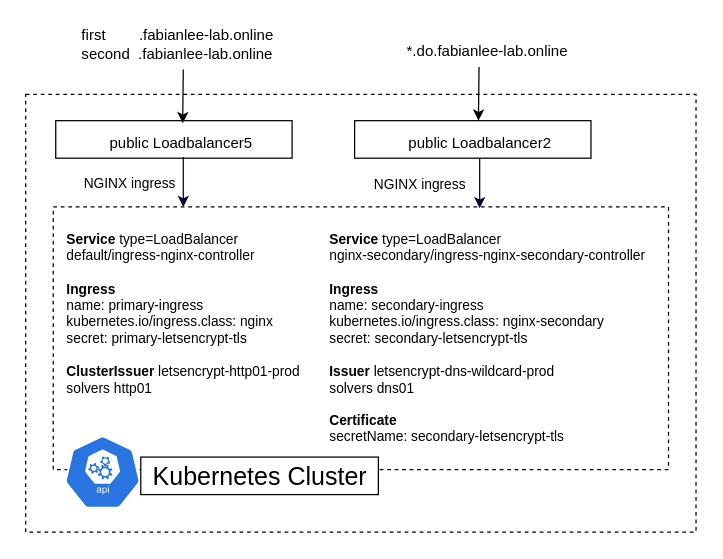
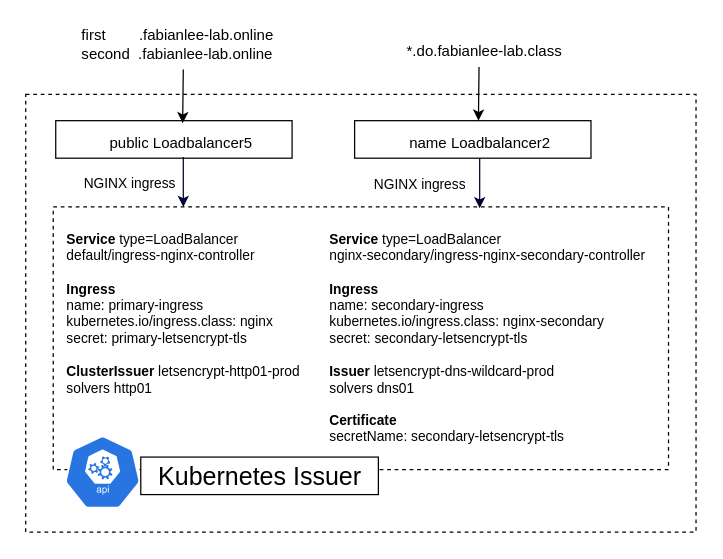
- <mxCell id="12" value="&lt;div&gt;*.do.fabianlee-lab.online&lt;/div&gt;" style="text;html=1;align=left;verticalAlign=middle;resizable=0;points=[];autosize=1;strokeColor=none;" vertex="1" parent="1"><mxGeometry x="322.5" y="31" width="140" height="20" as="geometry" /></mxCell>
+ <mxCell id="12" value="&lt;div&gt;*.do.fabianlee-lab.class&lt;/div&gt;" style="text;html=1;align=left;verticalAlign=middle;resizable=0;points=[];autosize=1;strokeColor=none;" vertex="1" parent="1"><mxGeometry x="322.5" y="31" width="140" height="20" as="geometry" /></mxCell>
- <mxCell id="11" value="public Loadbalancer2" style="text;html=1;align=center;verticalAlign=middle;resizable=0;points=[];autosize=1;strokeColor=none;fontSize=12;" vertex="1" parent="1"><mxGeometry x="317.5" y="104" width="130" height="20" as="geometry" /></mxCell>
+ <mxCell id="11" value="name Loadbalancer2" style="text;html=1;align=center;verticalAlign=middle;resizable=0;points=[];autosize=1;strokeColor=none;fontSize=12;" vertex="1" parent="1"><mxGeometry x="317.5" y="104" width="130" height="20" as="geometry" /></mxCell>
- <mxCell id="19" value="Kubernetes Cluster" style="text;html=1;align=center;verticalAlign=middle;resizable=0;points=[];autosize=1;fontSize=20;fillColor=#ffffff;strokeColor=#000000;" parent="1" vertex="1"><mxGeometry x="112" y="365" width="190" height="30" as="geometry" /></mxCell>
+ <mxCell id="19" value="Kubernetes Issuer" style="text;html=1;align=center;verticalAlign=middle;resizable=0;points=[];autosize=1;fontSize=20;fillColor=#ffffff;strokeColor=#000000;" parent="1" vertex="1"><mxGeometry x="112" y="365" width="190" height="30" as="geometry" /></mxCell>
